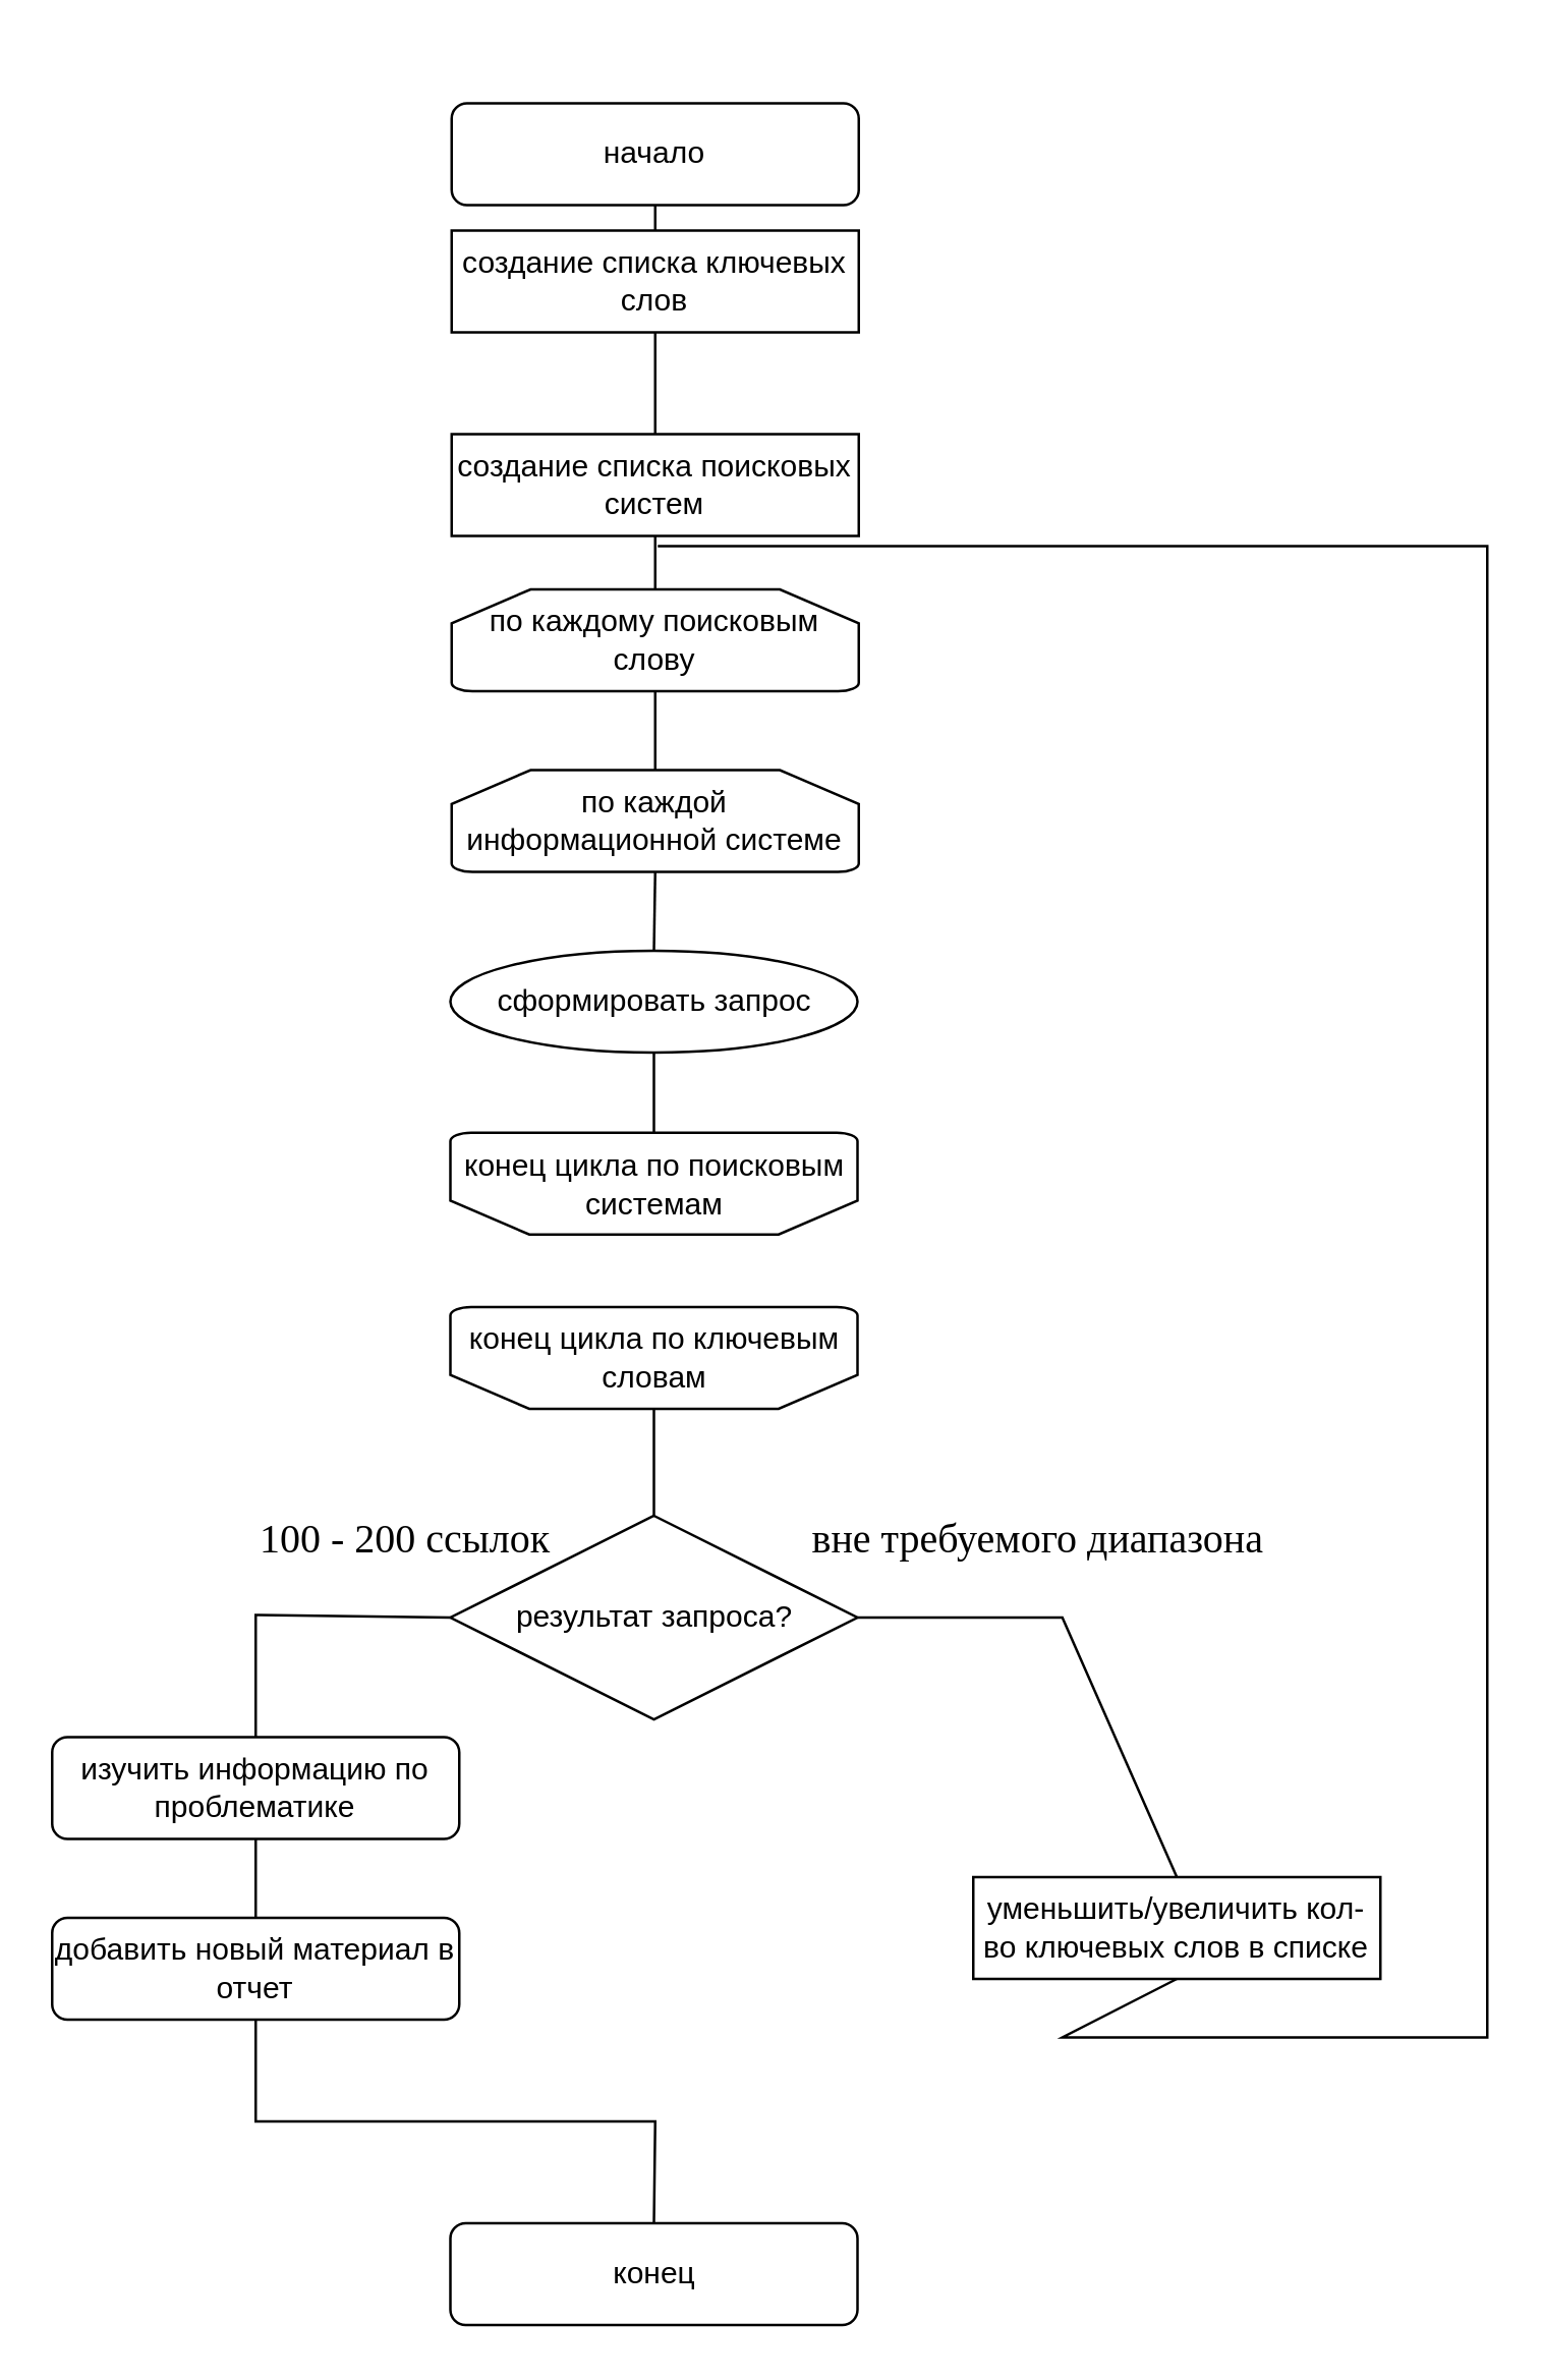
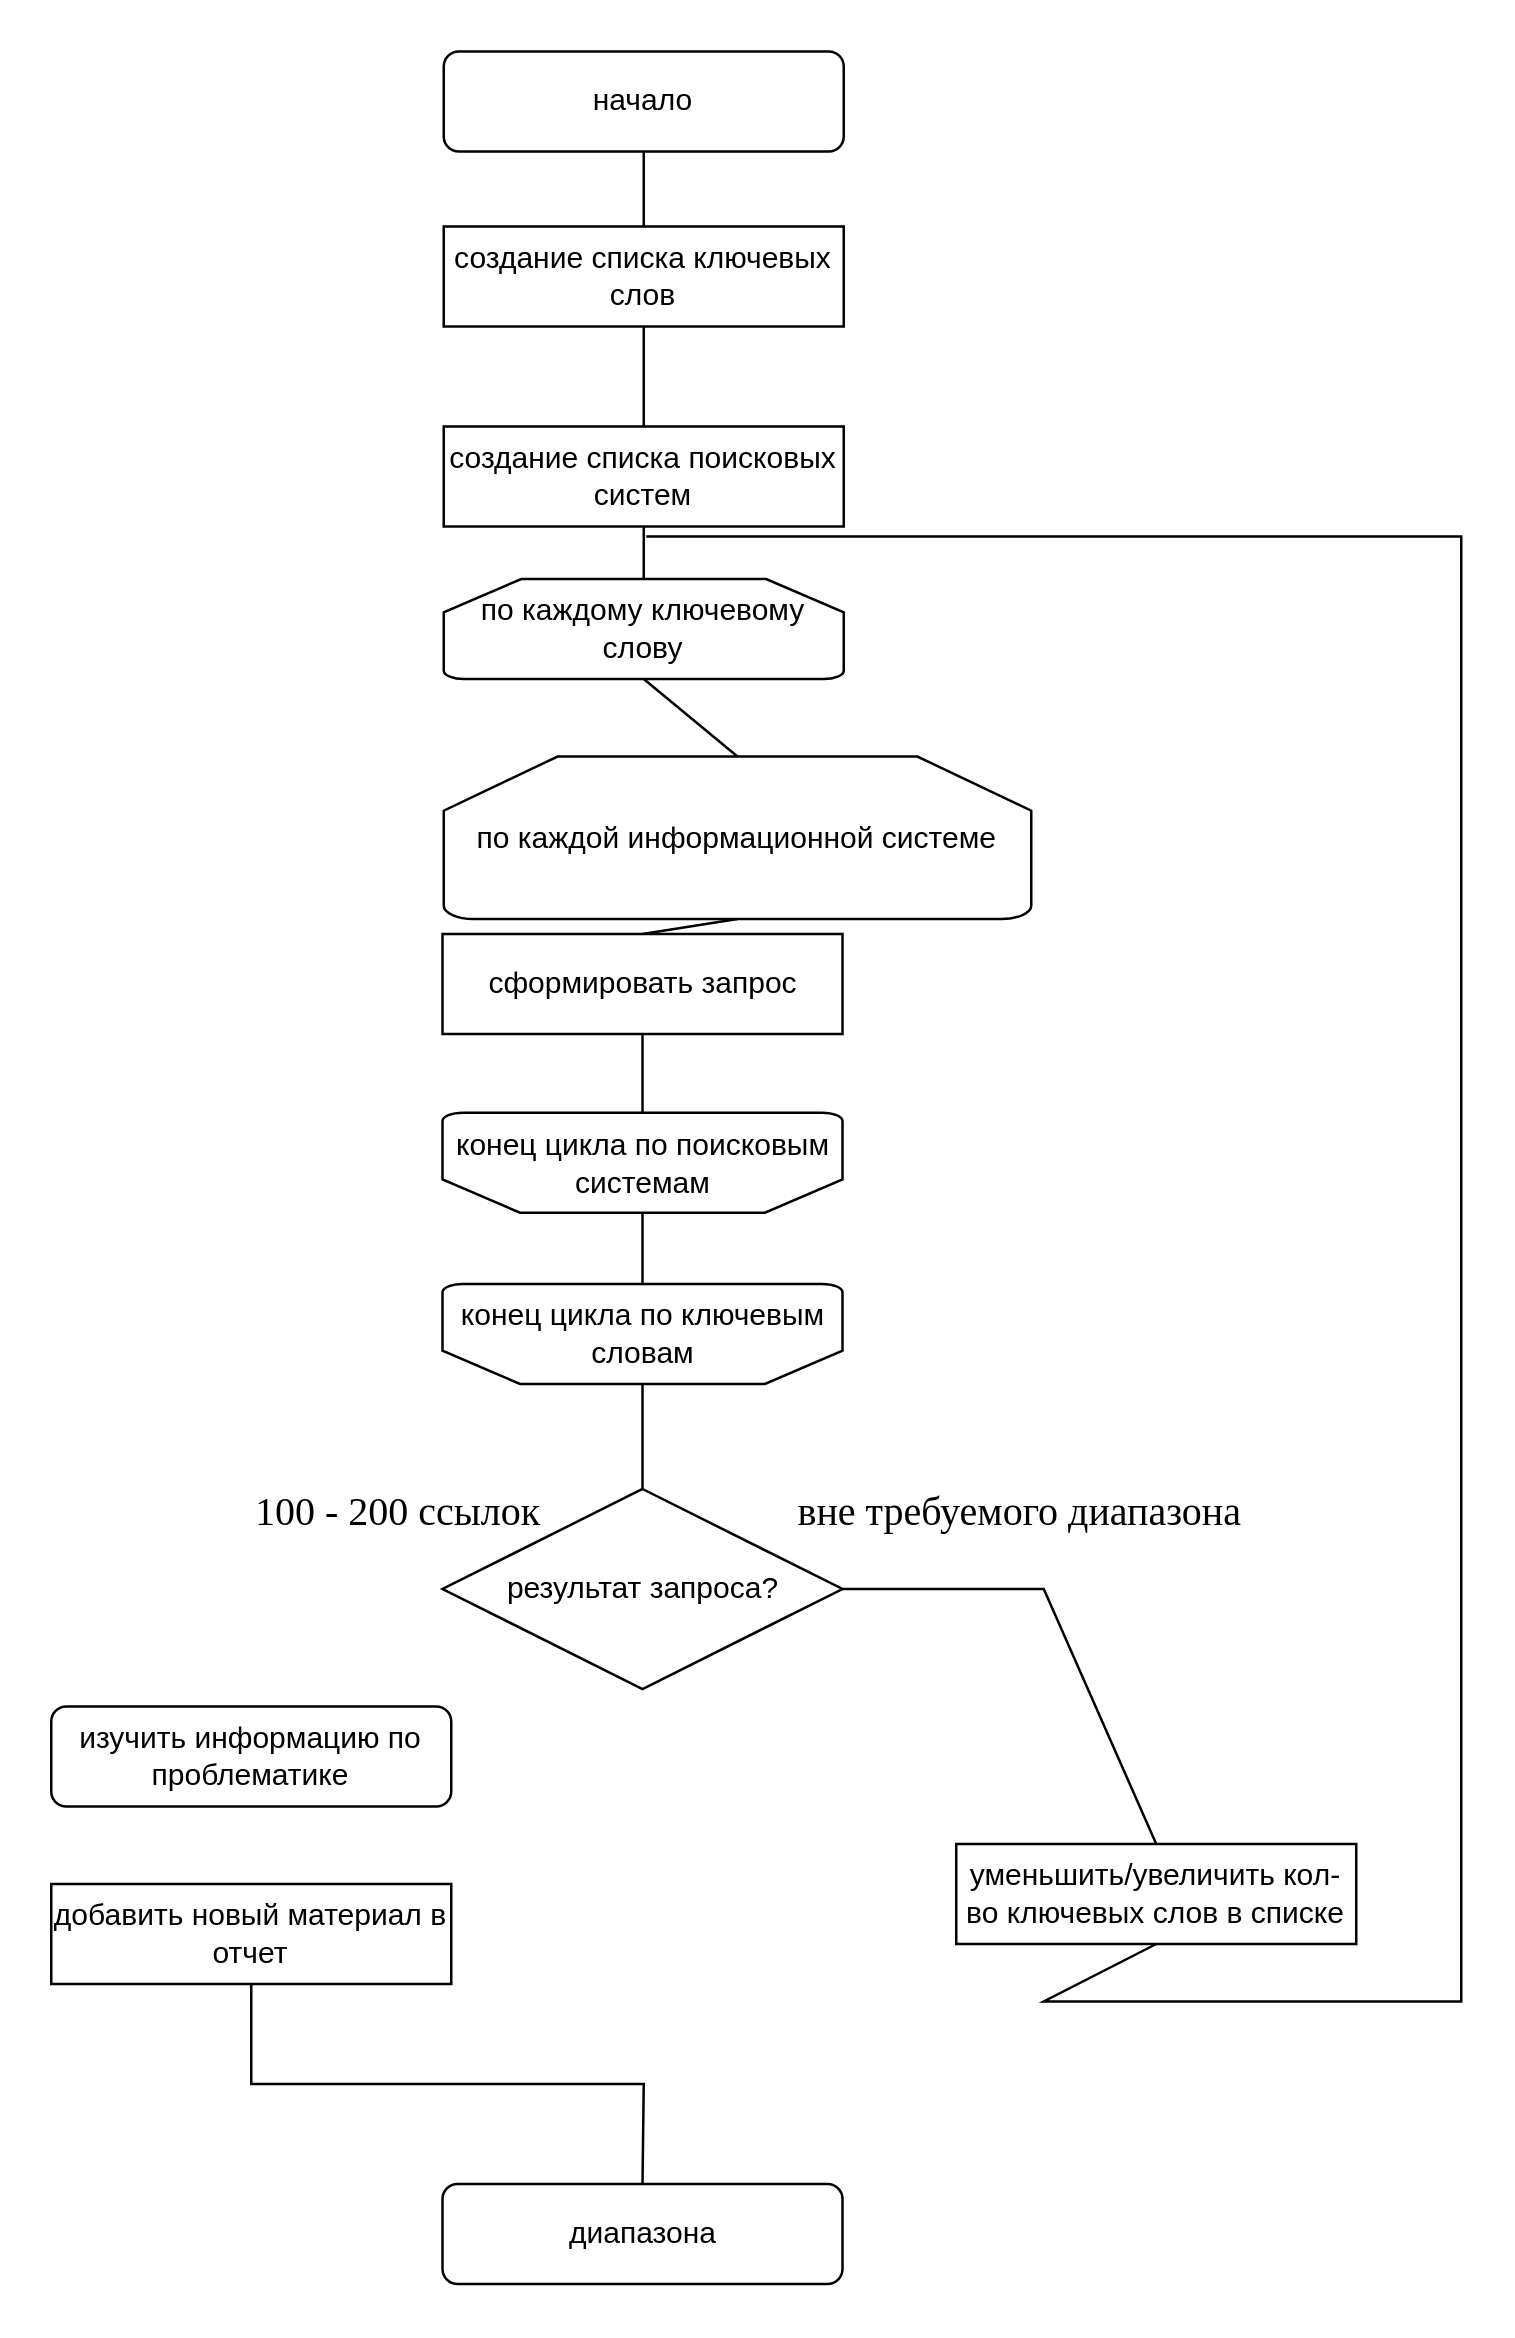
- <mxCell id="3" value="начало" style="rounded=1;whiteSpace=wrap;html=1;strokeWidth=1;gradientColor=none;gradientDirection=north;glass=0;shadow=0;comic=0;flipV=0;flipH=1;" vertex="1" parent="1"><mxGeometry x="177" y="40" width="160" height="40" as="geometry" /></mxCell>
+ <mxCell id="3" value="начало" style="rounded=1;whiteSpace=wrap;html=1;strokeWidth=1;gradientColor=none;gradientDirection=north;glass=0;shadow=0;comic=0;flipV=0;flipH=1;" vertex="1" parent="1"><mxGeometry x="177" y="20" width="160" height="40" as="geometry" /></mxCell>
- <mxCell id="9" value="по каждому поисковым слову" style="strokeWidth=1;html=1;shape=mxgraph.flowchart.loop_limit;whiteSpace=wrap;rounded=1;shadow=0;glass=0;comic=0;gradientColor=none;direction=east;" vertex="1" parent="1"><mxGeometry x="177" y="231" width="160" height="40" as="geometry" /></mxCell>
+ <mxCell id="9" value="по каждому ключевому слову" style="strokeWidth=1;html=1;shape=mxgraph.flowchart.loop_limit;whiteSpace=wrap;rounded=1;shadow=0;glass=0;comic=0;gradientColor=none;direction=east;" vertex="1" parent="1"><mxGeometry x="177" y="231" width="160" height="40" as="geometry" /></mxCell>
- <mxCell id="11" value="по каждой информационной системе" style="strokeWidth=1;html=1;shape=mxgraph.flowchart.loop_limit;whiteSpace=wrap;rounded=1;shadow=0;glass=0;comic=0;gradientColor=none;direction=east;" vertex="1" parent="1"><mxGeometry x="177" y="302" width="160" height="40" as="geometry" /></mxCell>
+ <mxCell id="11" value="по каждой информационной системе" style="strokeWidth=1;html=1;shape=mxgraph.flowchart.loop_limit;whiteSpace=wrap;rounded=1;shadow=0;glass=0;comic=0;gradientColor=none;direction=east;" vertex="1" parent="1"><mxGeometry x="177" y="302" width="235" height="65" as="geometry" /></mxCell>
- <mxCell id="28" value="сформировать запрос" style="ellipse;whiteSpace=wrap;html=1;shadow=0;glass=0;comic=0;strokeWidth=1;gradientColor=none;" vertex="1" parent="1"><mxGeometry x="176.5" y="373" width="160" height="40" as="geometry" /></mxCell>
+ <mxCell id="28" value="сформировать запрос" style="rounded=0;whiteSpace=wrap;html=1;shadow=0;glass=0;comic=0;strokeWidth=1;gradientColor=none;" vertex="1" parent="1"><mxGeometry x="176.5" y="373" width="160" height="40" as="geometry" /></mxCell>
+ <mxCell id="18" style="edgeStyle=none;rounded=0;orthogonalLoop=1;jettySize=auto;html=1;exitX=0.5;exitY=0;exitDx=0;exitDy=0;exitPerimeter=0;entryX=0.5;entryY=1;entryDx=0;entryDy=0;entryPerimeter=0;startArrow=none;startFill=0;endArrow=none;endFill=0;fontFamily=Times New Roman;" edge="1" parent="1" source="19" target="21"><mxGeometry relative="1" as="geometry" /></mxCell>
- <mxCell id="12" style="edgeStyle=none;rounded=0;orthogonalLoop=1;jettySize=auto;html=1;exitX=0;exitY=0.5;exitDx=0;exitDy=0;entryX=0.5;entryY=0;entryDx=0;entryDy=0;startArrow=none;startFill=0;endArrow=none;endFill=0;fontFamily=Times New Roman;" edge="1" parent="1" source="14" target="17"><mxGeometry relative="1" as="geometry"><Array as="points"><mxPoint x="100" y="634" /></Array></mxGeometry></mxCell>
- <mxCell id="17" value="добавить новый материал в отчет" style="whiteSpace=wrap;html=1;shadow=0;glass=0;comic=0;strokeWidth=1;gradientColor=none;rounded=1;" vertex="1" parent="1"><mxGeometry x="20" y="753" width="160" height="40" as="geometry" /></mxCell>
+ <mxCell id="17" value="добавить новый материал в отчет" style="rounded=0;whiteSpace=wrap;html=1;shadow=0;glass=0;comic=0;strokeWidth=1;gradientColor=none;" vertex="1" parent="1"><mxGeometry x="20" y="753" width="160" height="40" as="geometry" /></mxCell>
- <mxCell id="24" value="конец" style="rounded=1;whiteSpace=wrap;html=1;strokeWidth=1;gradientColor=none;gradientDirection=north;glass=0;shadow=0;comic=0;flipV=0;flipH=1;" vertex="1" parent="1"><mxGeometry x="176.5" y="873" width="160" height="40" as="geometry" /></mxCell>
+ <mxCell id="24" value="диапазона" style="rounded=1;whiteSpace=wrap;html=1;strokeWidth=1;gradientColor=none;gradientDirection=north;glass=0;shadow=0;comic=0;flipV=0;flipH=1;" vertex="1" parent="1"><mxGeometry x="176.5" y="873" width="160" height="40" as="geometry" /></mxCell>
